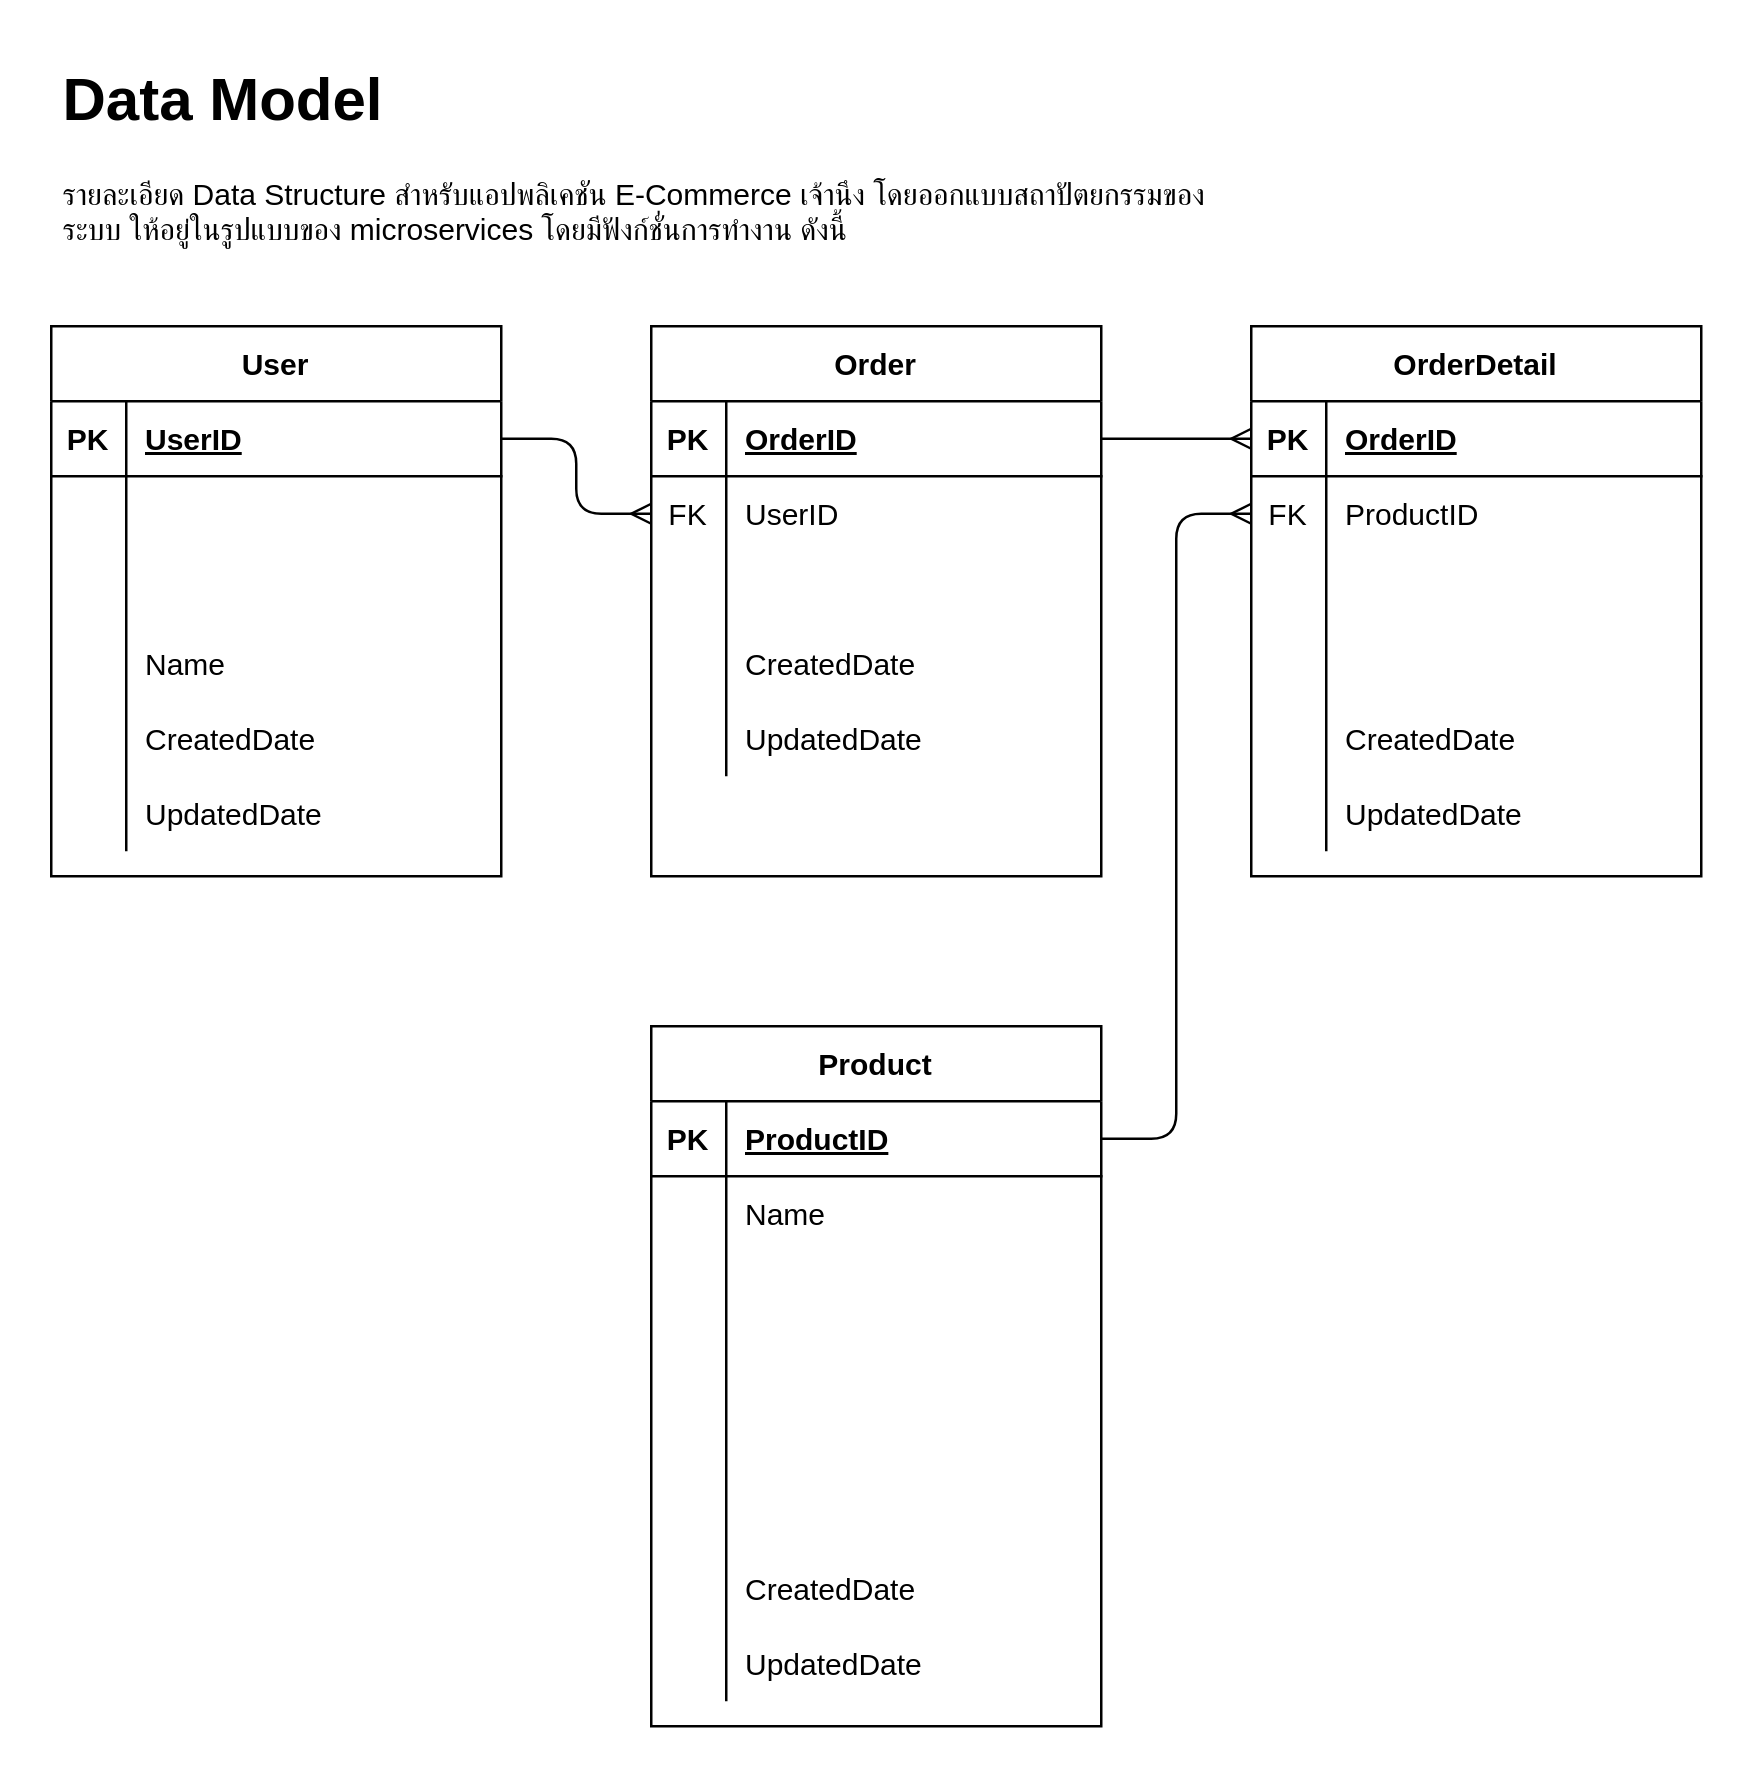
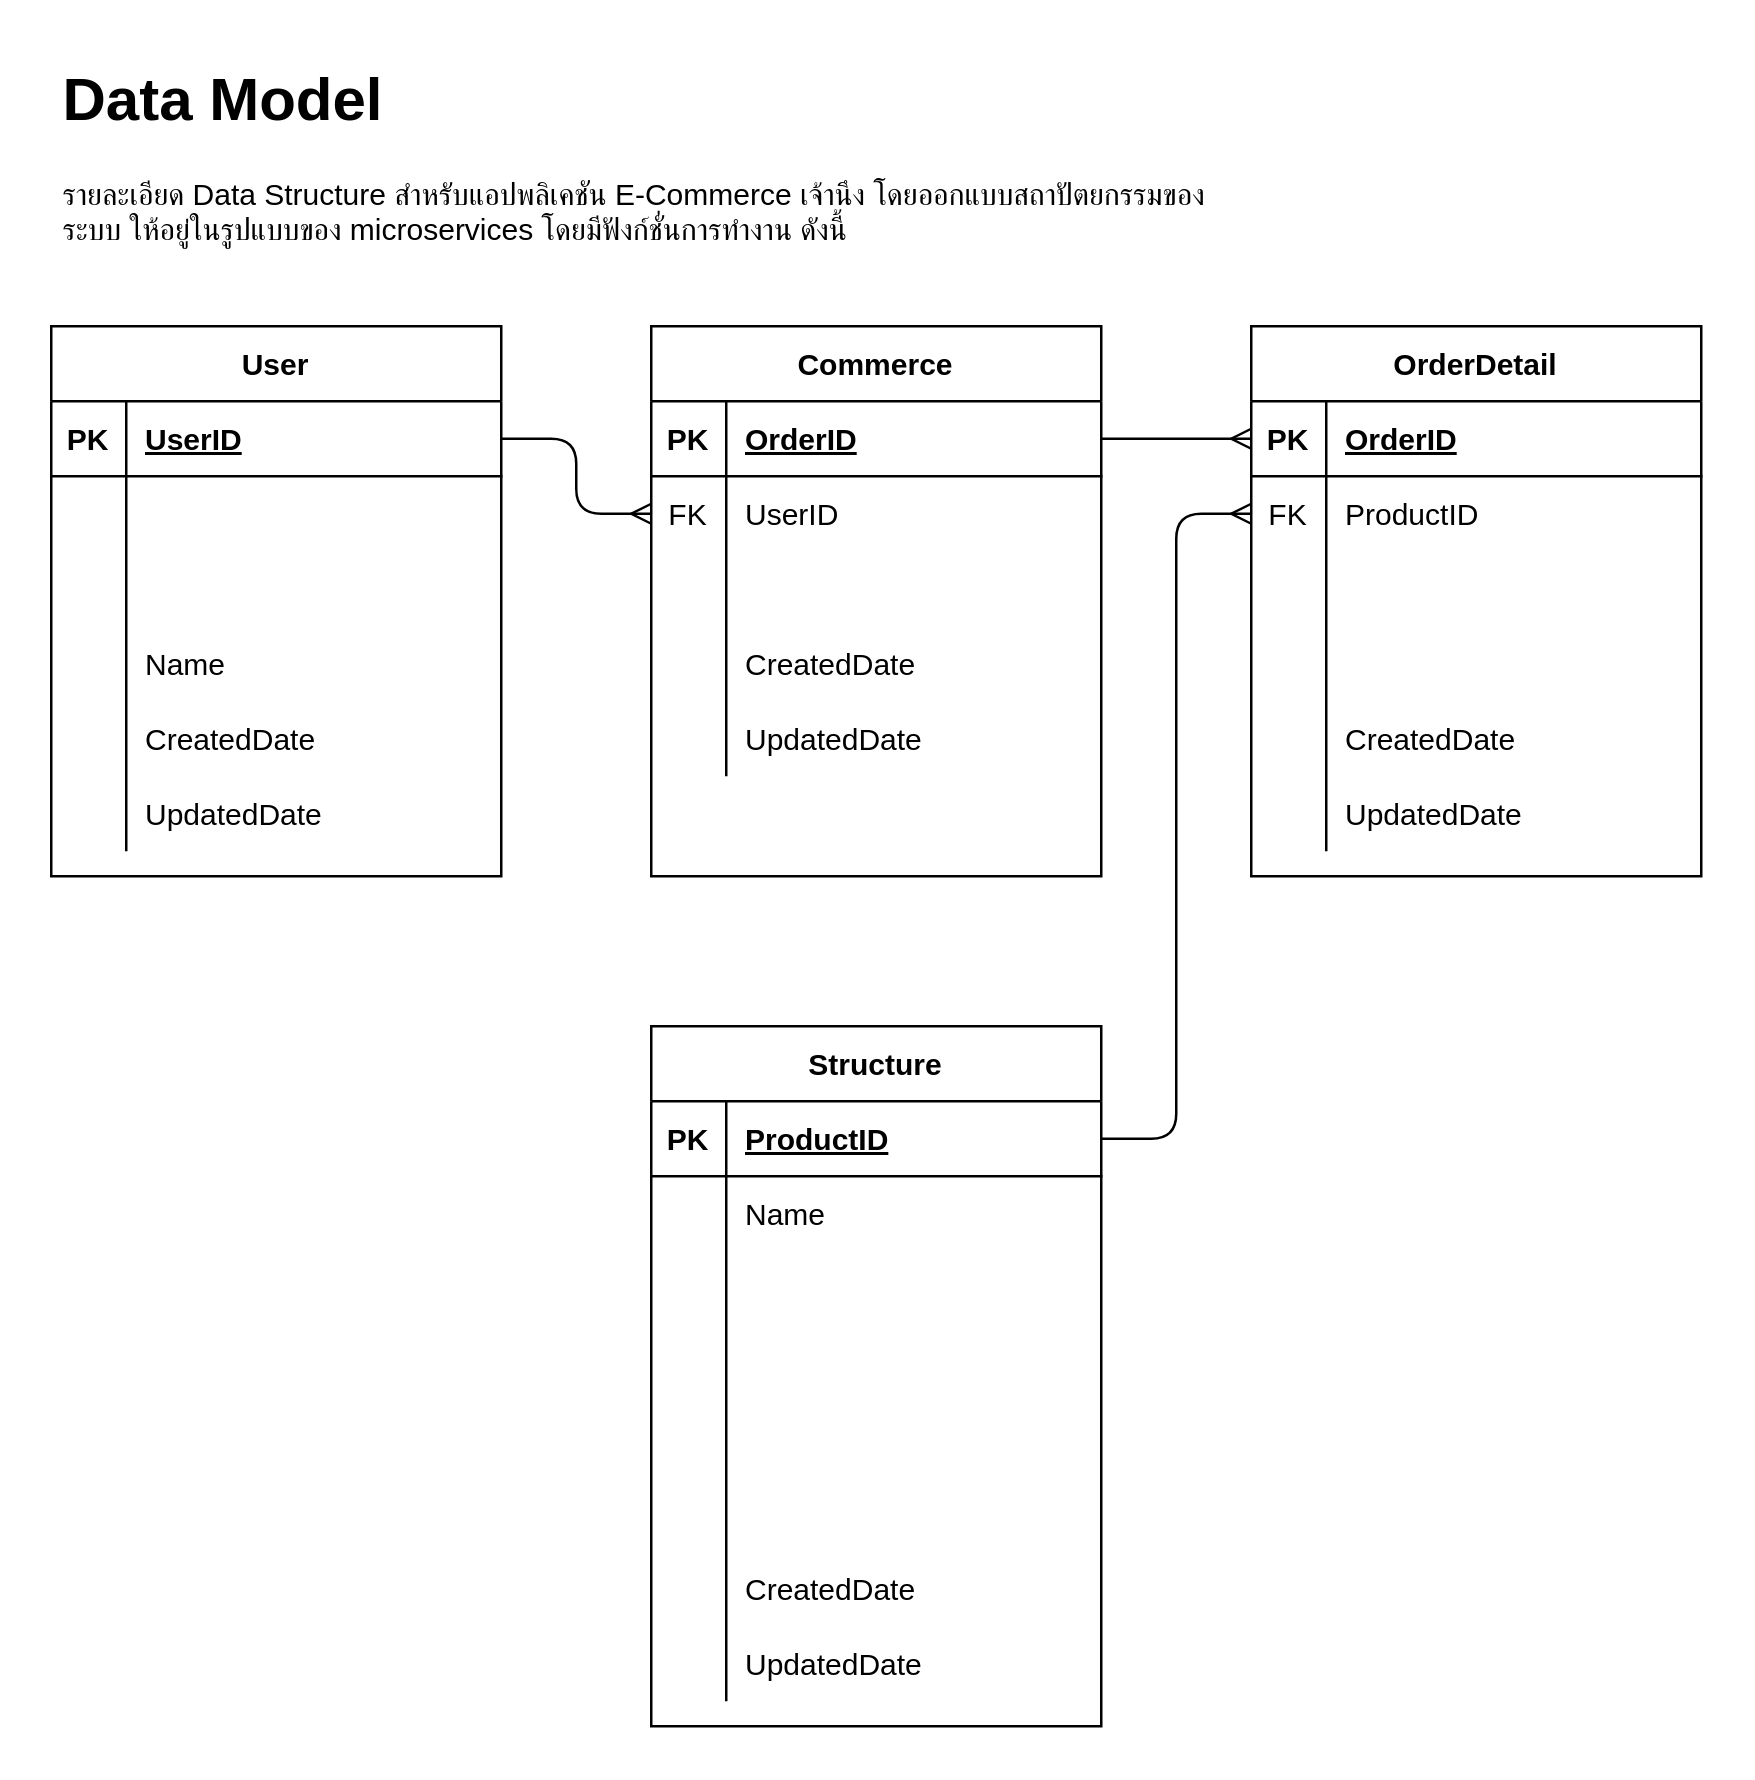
- <mxCell id="40" value="Order" style="shape=table;startSize=30;container=1;collapsible=1;childLayout=tableLayout;fixedRows=1;rowLines=0;fontStyle=1;align=center;resizeLast=1;" parent="1" vertex="1"><mxGeometry x="260" y="130" width="180" height="220" as="geometry" /></mxCell>
+ <mxCell id="40" value="Commerce" style="shape=table;startSize=30;container=1;collapsible=1;childLayout=tableLayout;fixedRows=1;rowLines=0;fontStyle=1;align=center;resizeLast=1;" parent="1" vertex="1"><mxGeometry x="260" y="130" width="180" height="220" as="geometry" /></mxCell>
- <mxCell id="57" value="Product" style="shape=table;startSize=30;container=1;collapsible=1;childLayout=tableLayout;fixedRows=1;rowLines=0;fontStyle=1;align=center;resizeLast=1;" parent="1" vertex="1"><mxGeometry x="260" y="410" width="180" height="280" as="geometry" /></mxCell>
+ <mxCell id="57" value="Structure" style="shape=table;startSize=30;container=1;collapsible=1;childLayout=tableLayout;fixedRows=1;rowLines=0;fontStyle=1;align=center;resizeLast=1;" parent="1" vertex="1"><mxGeometry x="260" y="410" width="180" height="280" as="geometry" /></mxCell>
